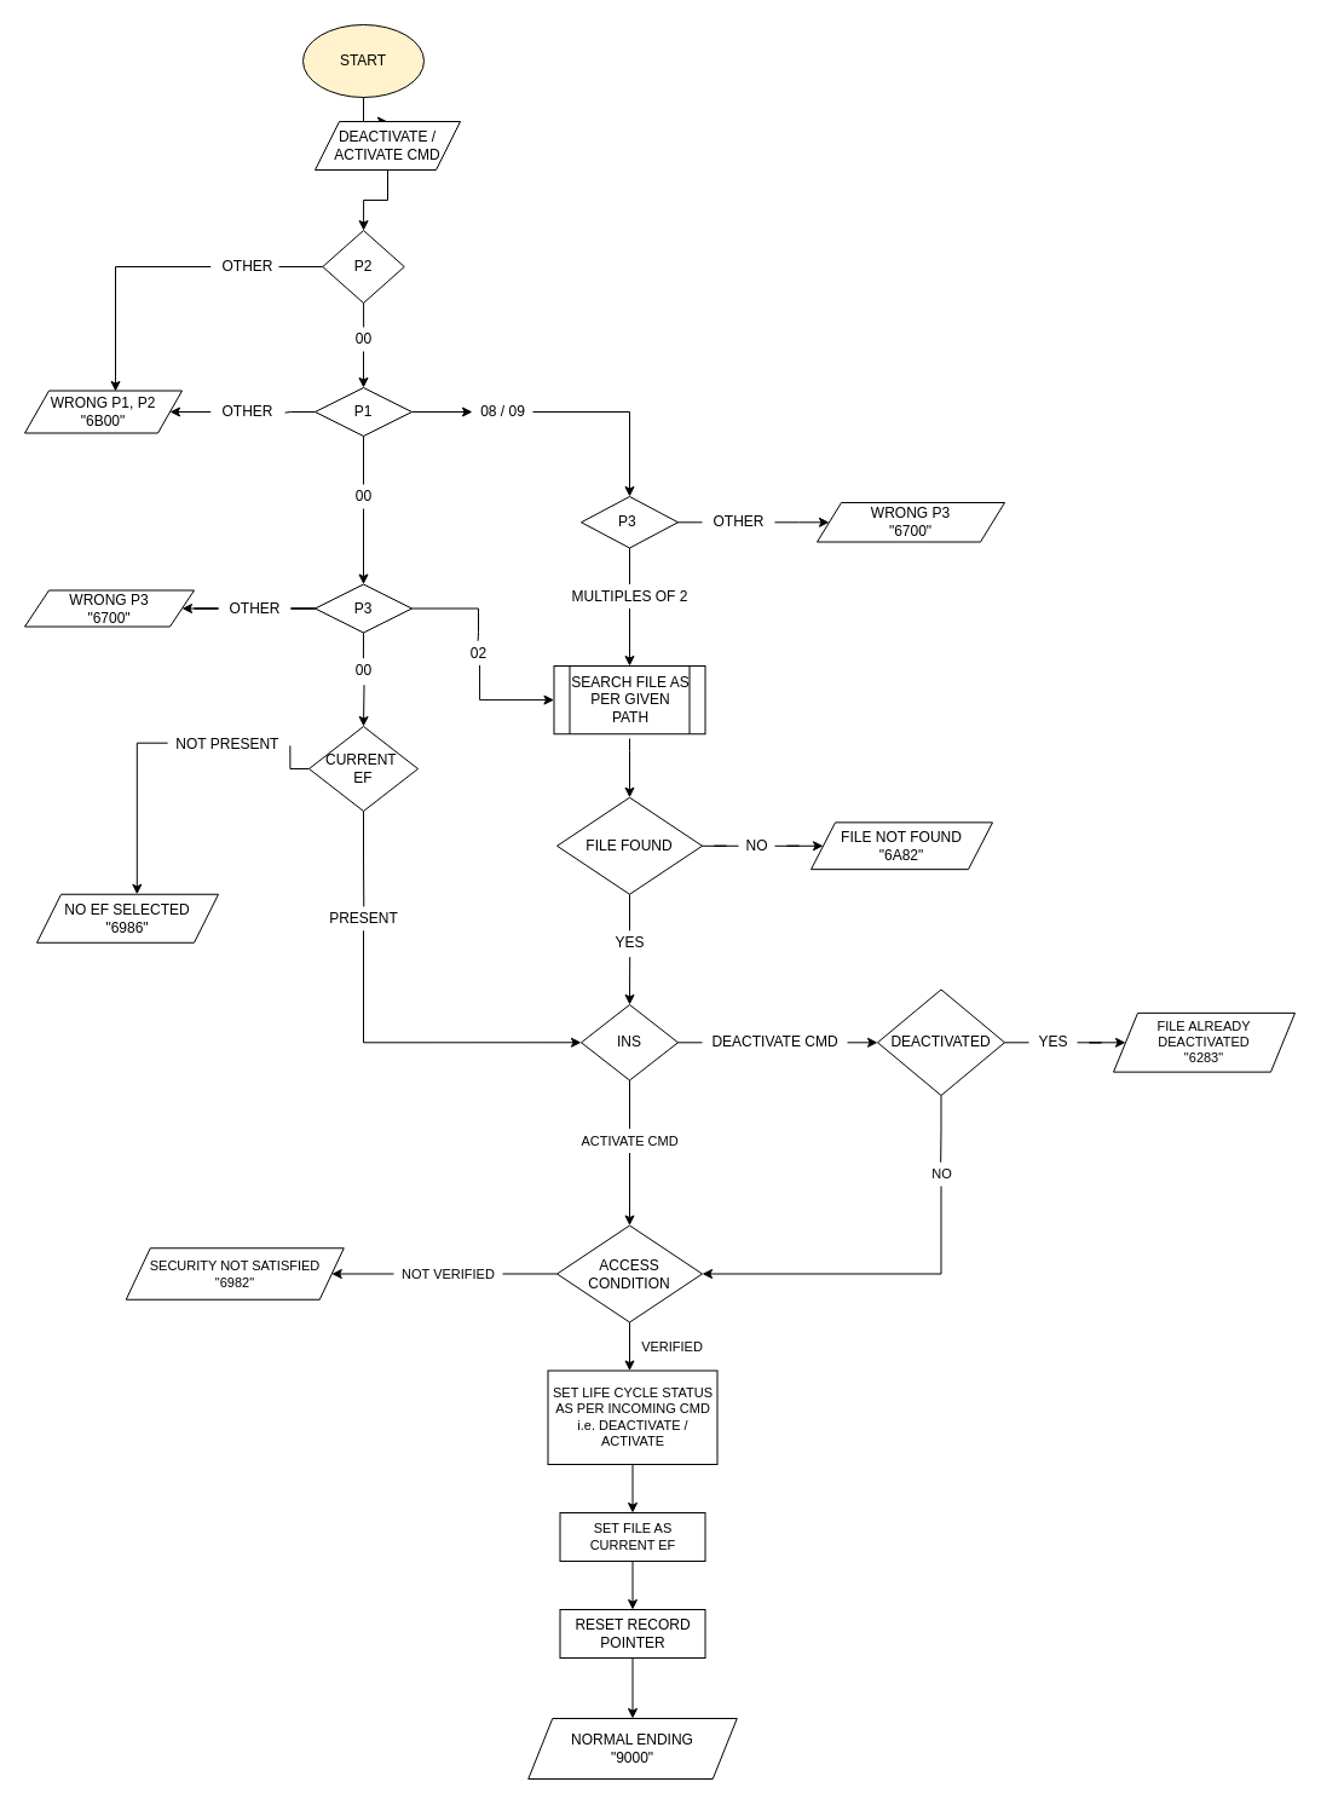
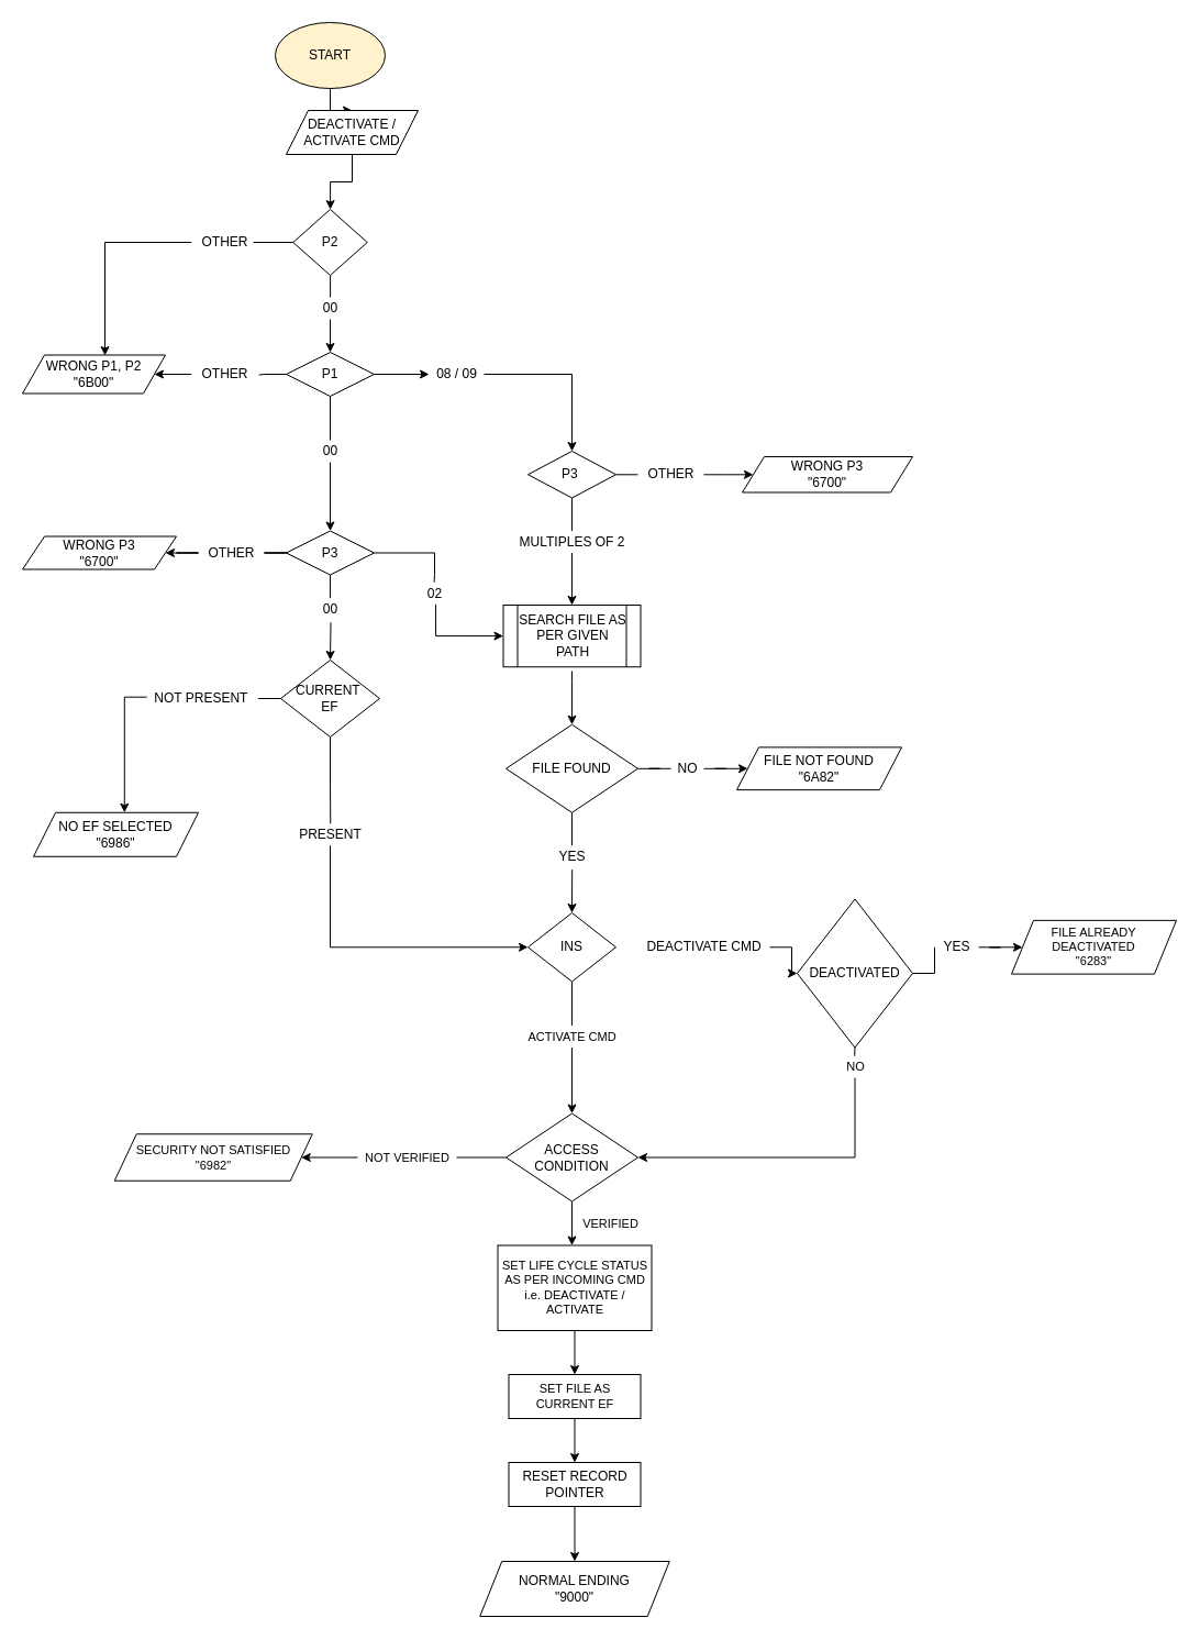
- <mxCell id="43" value="NOT PRESENT&amp;nbsp;" style="text;html=1;align=center;verticalAlign=middle;resizable=0;points=[];autosize=1;strokeColor=none;fillColor=none;" parent="1" vertex="1"><mxGeometry x="138.75" y="605" width="100" height="20" as="geometry" /></mxCell>
+ <mxCell id="43" value="NOT PRESENT&amp;nbsp;" style="text;html=1;align=center;verticalAlign=middle;resizable=0;points=[];autosize=1;strokeColor=none;fillColor=none;" parent="1" vertex="1"><mxGeometry x="133.75" y="625" width="100" height="20" as="geometry" /></mxCell>
- <mxCell id="71" value="" style="edgeStyle=orthogonalEdgeStyle;rounded=0;orthogonalLoop=1;jettySize=auto;html=1;fontSize=12;endArrow=none;" parent="1" source="22" target="70" edge="1"><mxGeometry relative="1" as="geometry"><mxPoint x="560" y="861.25" as="sourcePoint" /><mxPoint x="787.5" y="861.25" as="targetPoint" /></mxGeometry></mxCell>
- <mxCell id="69" value="DEACTIVATED" style="rhombus;whiteSpace=wrap;html=1;fontSize=12;strokeWidth=1;" parent="1" vertex="1"><mxGeometry x="725" y="817.51" width="105" height="87.5" as="geometry" /></mxCell>
+ <mxCell id="69" value="DEACTIVATED" style="rhombus;whiteSpace=wrap;html=1;fontSize=12;strokeWidth=1;" parent="1" vertex="1"><mxGeometry x="725" y="817.51" width="105" height="135" as="geometry" /></mxCell>
